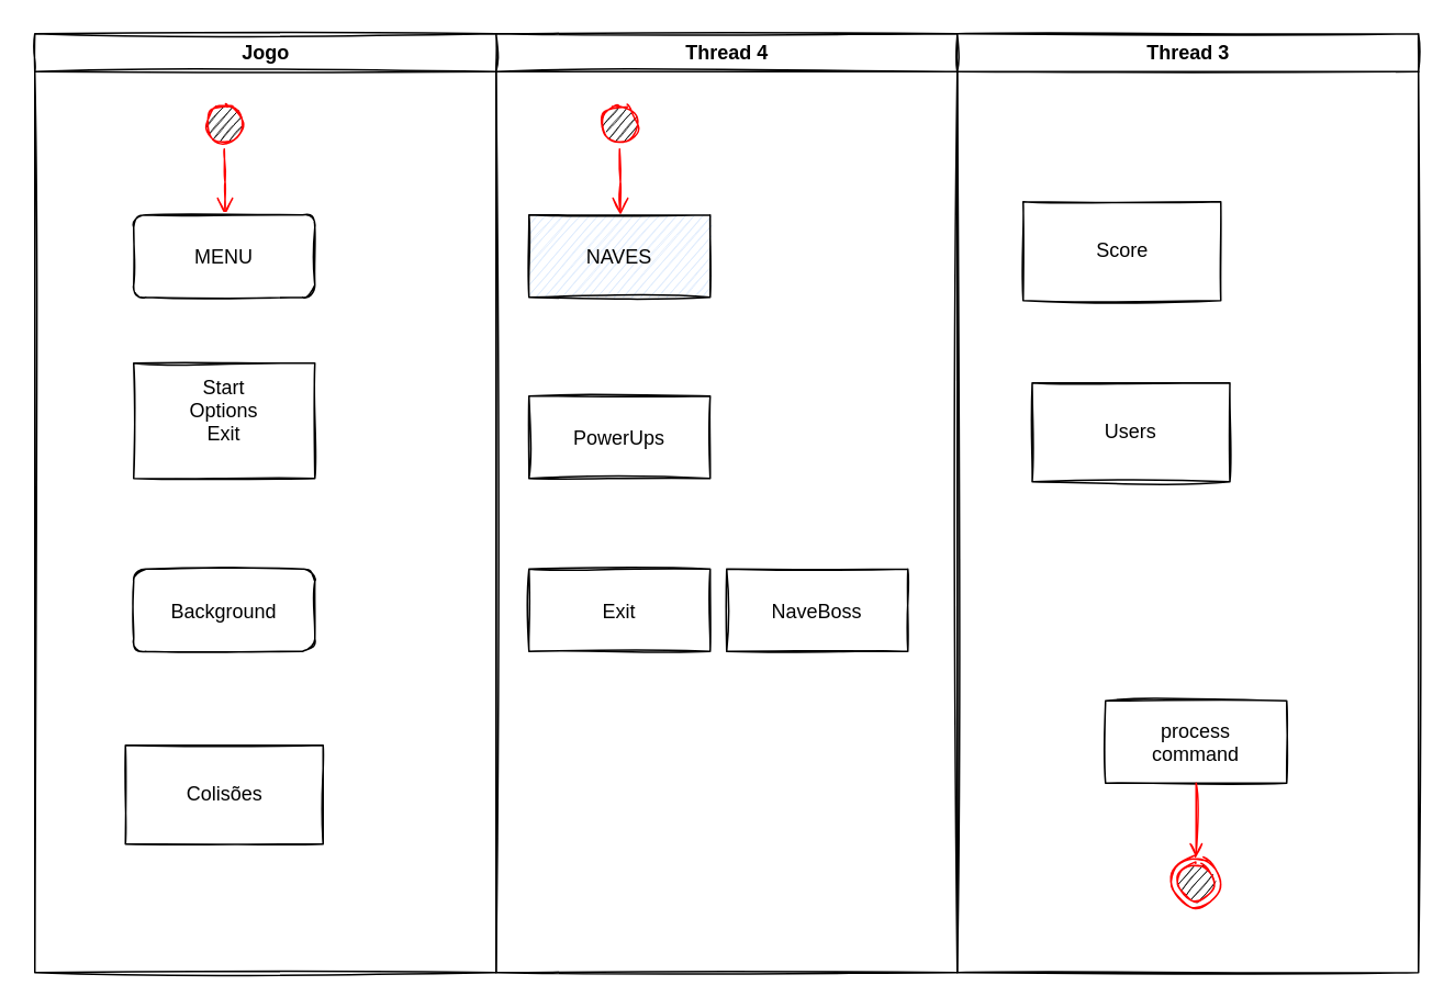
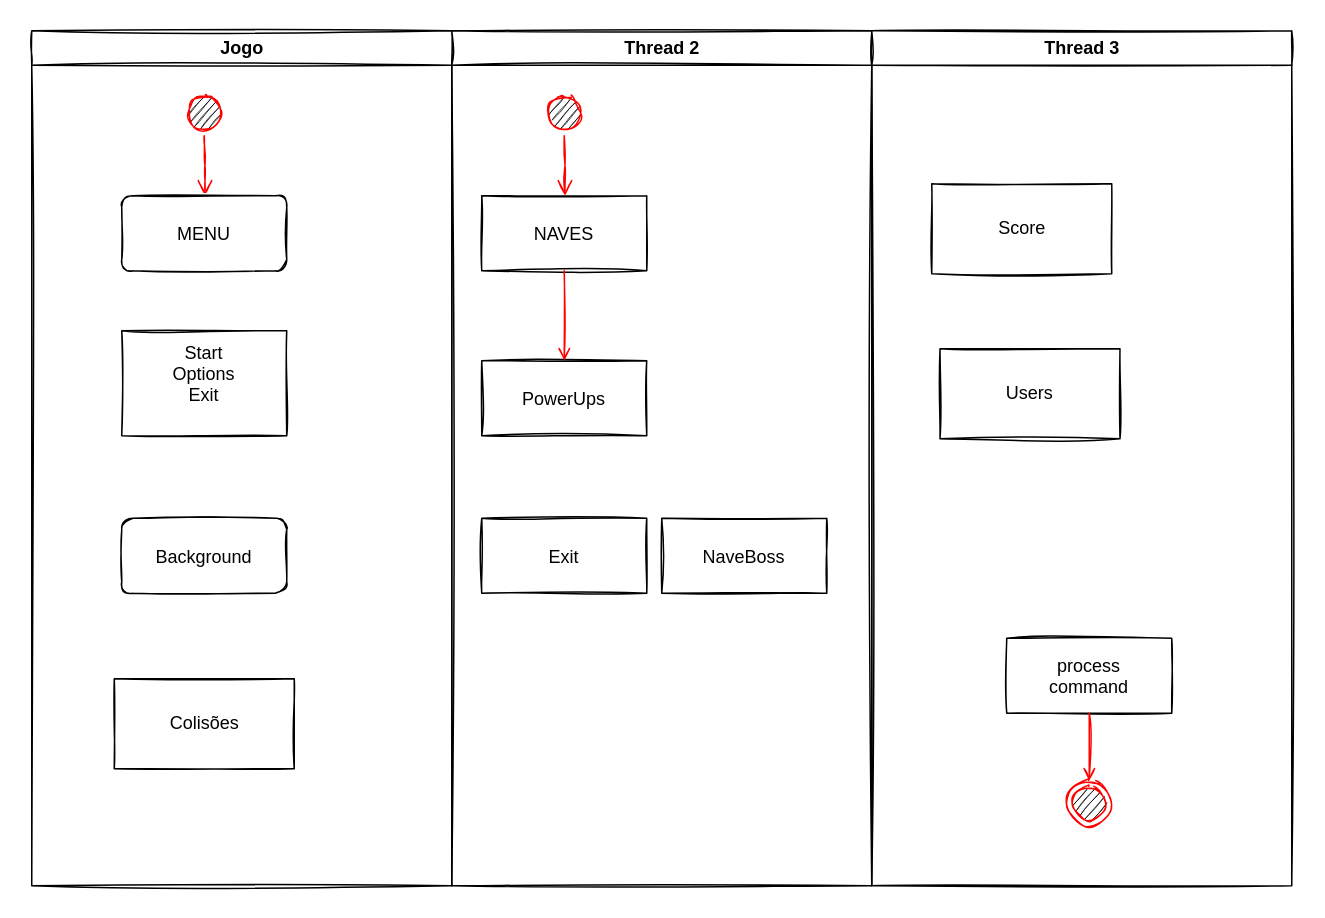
- <mxCell id="9" value="Thread 4" style="swimlane;whiteSpace=wrap;rounded=0;sketch=1;" parent="1" vertex="1"><mxGeometry x="300.5" y="20" width="280" height="570" as="geometry"><mxRectangle x="444.5" y="128" width="80" height="23" as="alternateBounds" /></mxGeometry></mxCell>
+ <mxCell id="9" value="Thread 2" style="swimlane;whiteSpace=wrap;rounded=0;sketch=1;" parent="1" vertex="1"><mxGeometry x="300.5" y="20" width="280" height="570" as="geometry"><mxRectangle x="444.5" y="128" width="80" height="23" as="alternateBounds" /></mxGeometry></mxCell>
- <mxCell id="12" value="NAVES" style="rounded=0;sketch=1;fillColor=#dae8fc;" parent="9" vertex="1"><mxGeometry x="20" y="110" width="110" height="50" as="geometry" /></mxCell>
+ <mxCell id="12" value="NAVES" style="rounded=0;sketch=1;" parent="9" vertex="1"><mxGeometry x="20" y="110" width="110" height="50" as="geometry" /></mxCell>
+ <mxCell id="14" value="" style="endArrow=open;strokeColor=#FF0000;endFill=1;rounded=0;sketch=1;" parent="9" source="12" target="13" edge="1"><mxGeometry relative="1" as="geometry" /></mxCell>
